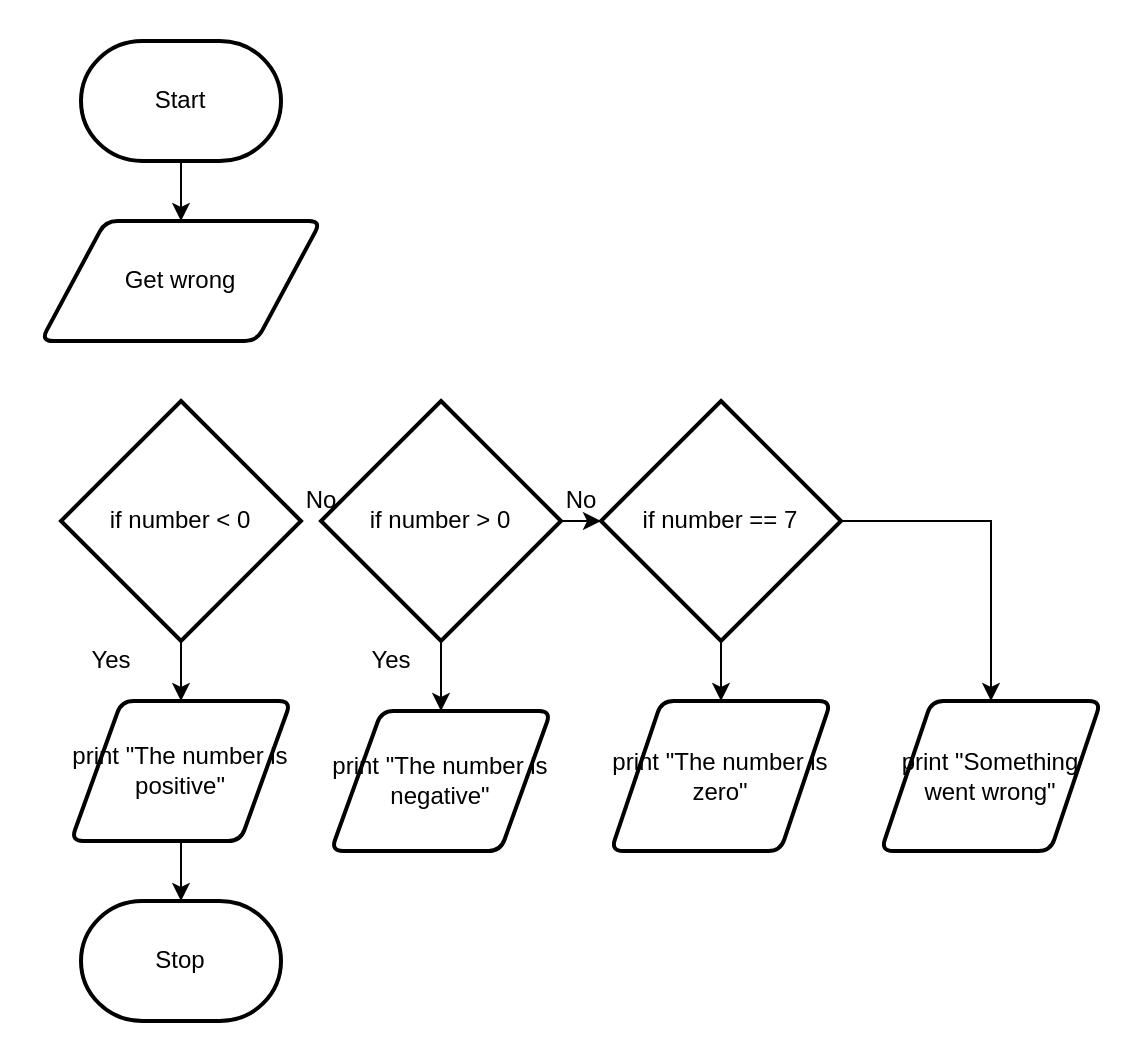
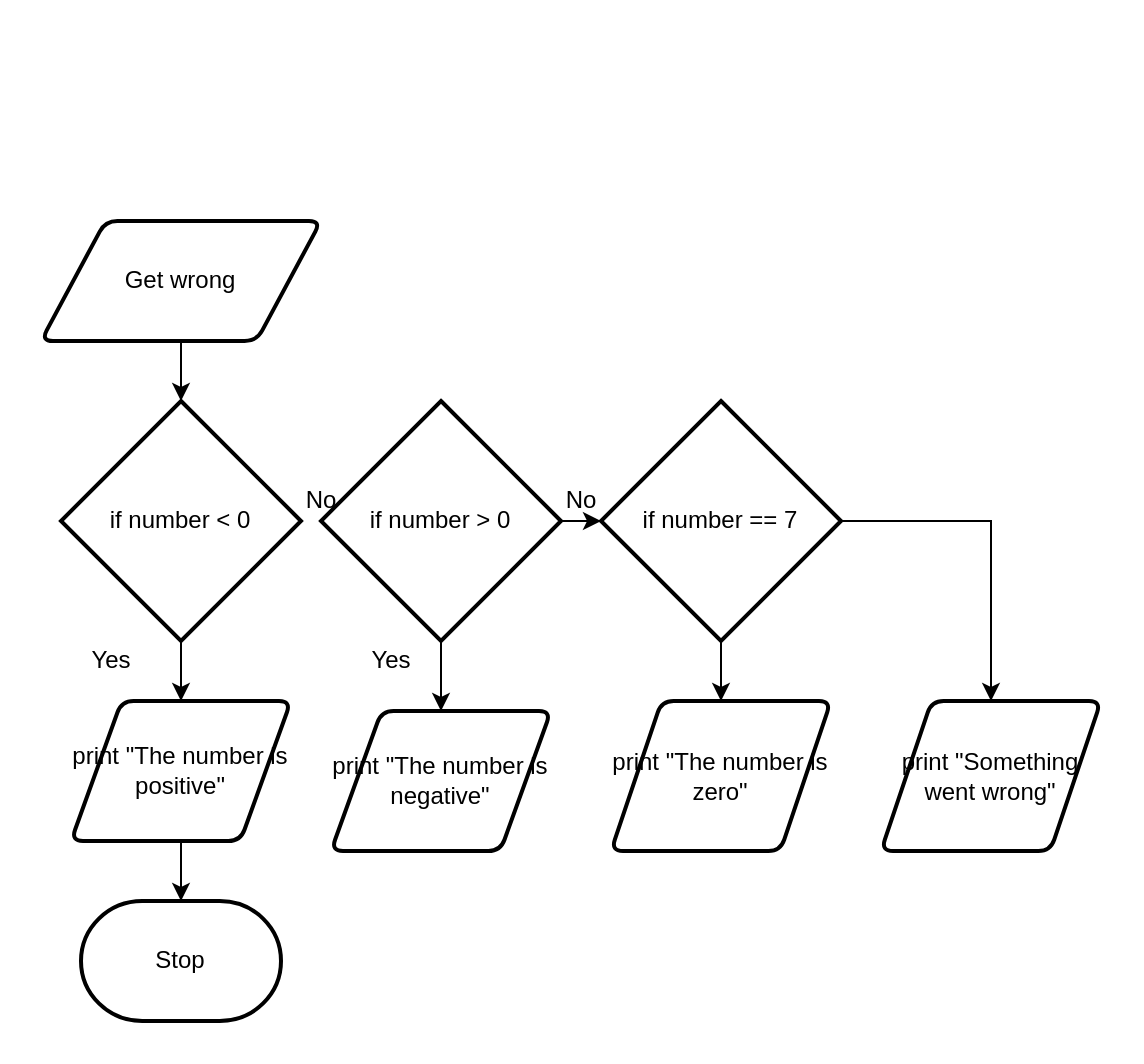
- <mxCell id="3" value="Start" style="strokeWidth=2;html=1;shape=mxgraph.flowchart.terminator;whiteSpace=wrap;" parent="1" vertex="1"><mxGeometry x="40" y="20" width="100" height="60" as="geometry" /></mxCell>
- <mxCell id="2" style="edgeStyle=none;html=1;" parent="1" source="3" target="5" edge="1"><mxGeometry relative="1" as="geometry" /></mxCell>
+ <mxCell id="4" style="edgeStyle=none;html=1;entryX=0.5;entryY=0;entryDx=0;entryDy=0;entryPerimeter=0;" parent="1" source="5" target="10" edge="1"><mxGeometry relative="1" as="geometry"><mxPoint x="90" y="210" as="targetPoint" /></mxGeometry></mxCell>
